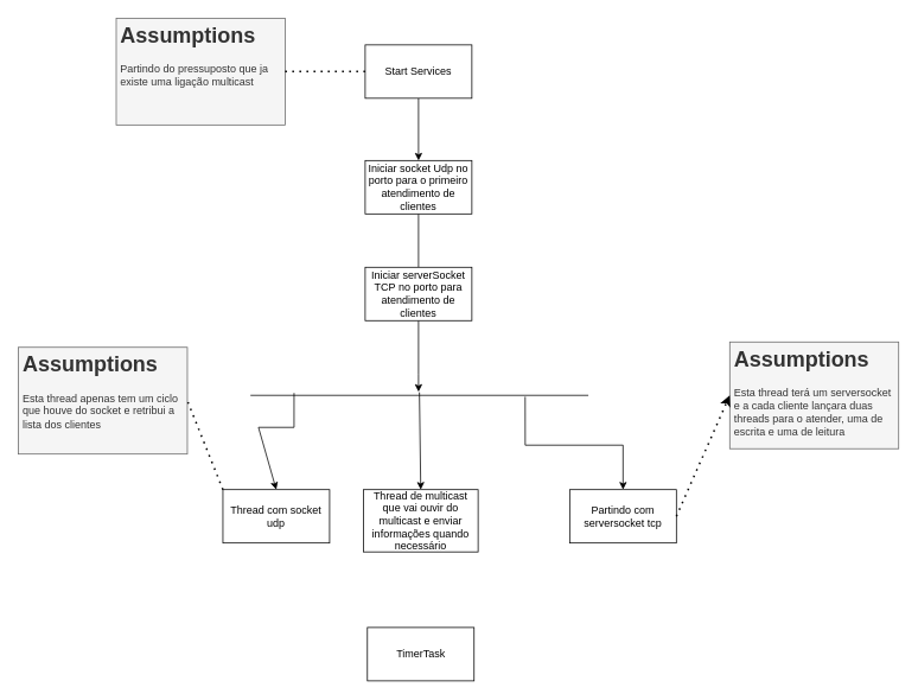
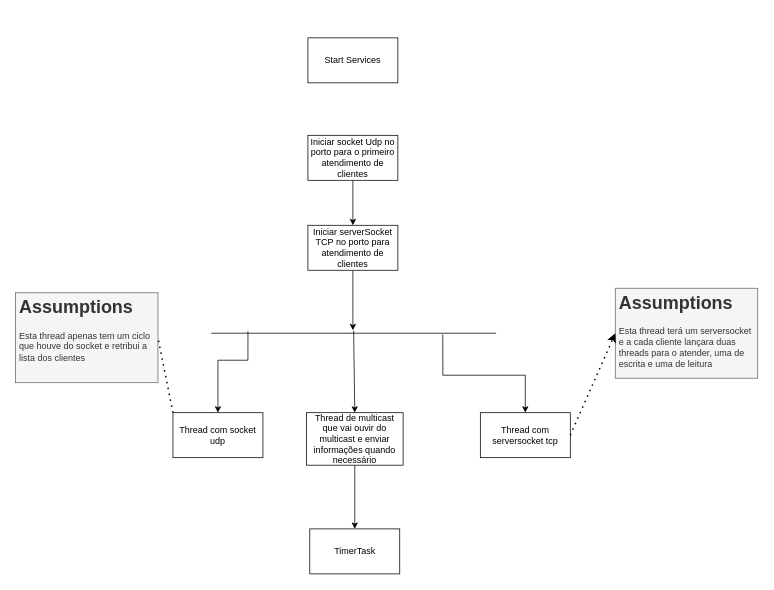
- <mxCell id="4" value="&lt;h1&gt;Assumptions&lt;/h1&gt;&lt;div&gt;Partindo do pressuposto que ja existe uma ligação multicast&lt;/div&gt;" style="text;html=1;spacing=5;spacingTop=-20;whiteSpace=wrap;overflow=hidden;rounded=0;fillColor=#f5f5f5;fontColor=#333333;strokeColor=#666666;" parent="1" vertex="1"><mxGeometry x="130" y="20" width="190" height="120" as="geometry" /></mxCell>
- <mxCell id="5" value="" style="endArrow=none;dashed=1;html=1;dashPattern=1 3;strokeWidth=2;rounded=0;exitX=0;exitY=0.5;exitDx=0;exitDy=0;" parent="1" source="3" target="4" edge="1"><mxGeometry width="50" height="50" relative="1" as="geometry"><mxPoint x="500" y="400" as="sourcePoint" /><mxPoint x="550" y="350" as="targetPoint" /></mxGeometry></mxCell>
- <mxCell id="2" value="" style="edgeStyle=orthogonalEdgeStyle;rounded=0;orthogonalLoop=1;jettySize=auto;html=1;" parent="1" source="3" target="8" edge="1"><mxGeometry relative="1" as="geometry" /></mxCell>
- <mxCell id="7" value="" style="edgeStyle=orthogonalEdgeStyle;rounded=0;orthogonalLoop=1;jettySize=auto;html=1;endArrow=none;" parent="1" source="8" target="10" edge="1"><mxGeometry relative="1" as="geometry" /></mxCell>
+ <mxCell id="7" value="" style="edgeStyle=orthogonalEdgeStyle;rounded=0;orthogonalLoop=1;jettySize=auto;html=1;" parent="1" source="8" target="10" edge="1"><mxGeometry relative="1" as="geometry" /></mxCell>
- <mxCell id="11" value="Thread com socket udp" style="rounded=0;whiteSpace=wrap;html=1;" parent="1" vertex="1"><mxGeometry x="250" y="550" width="120" height="60" as="geometry" /></mxCell>
+ <mxCell id="11" value="Thread com socket udp" style="rounded=0;whiteSpace=wrap;html=1;" parent="1" vertex="1"><mxGeometry x="230" y="550" width="120" height="60" as="geometry" /></mxCell>
- <mxCell id="14" value="Partindo com serversocket tcp" style="rounded=0;whiteSpace=wrap;html=1;" parent="1" vertex="1"><mxGeometry x="640" y="550" width="120" height="60" as="geometry" /></mxCell>
+ <mxCell id="14" value="Thread com serversocket tcp" style="rounded=0;whiteSpace=wrap;html=1;" parent="1" vertex="1"><mxGeometry x="640" y="550" width="120" height="60" as="geometry" /></mxCell>
+ <mxCell id="19" value="" style="edgeStyle=orthogonalEdgeStyle;rounded=0;orthogonalLoop=1;jettySize=auto;html=1;" parent="1" source="20" target="22" edge="1"><mxGeometry relative="1" as="geometry" /></mxCell>
